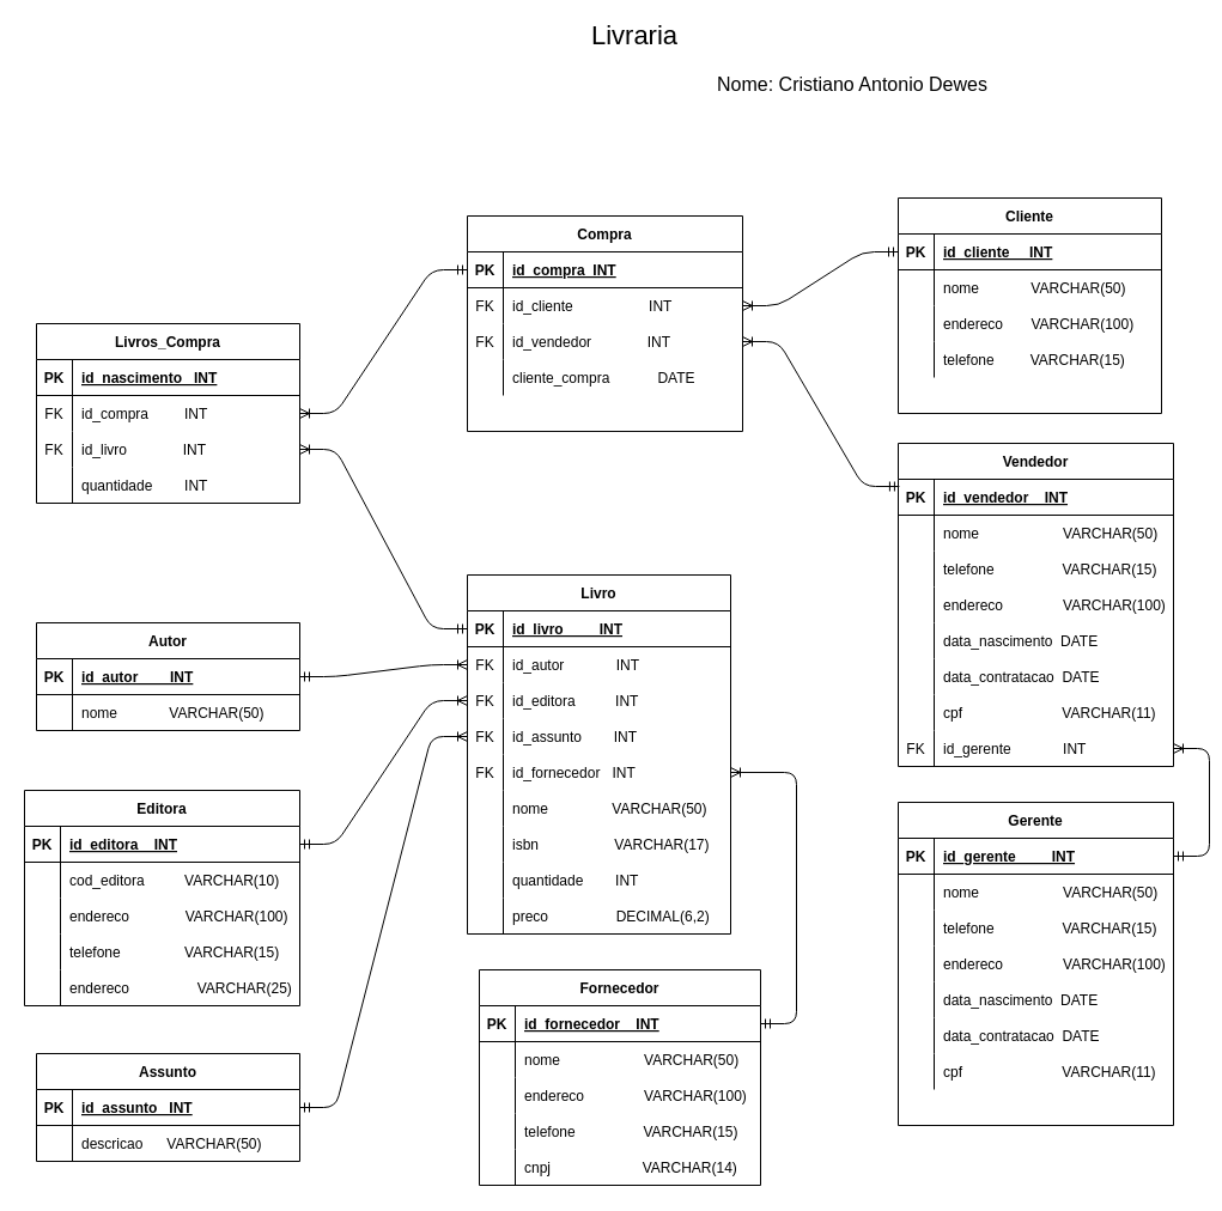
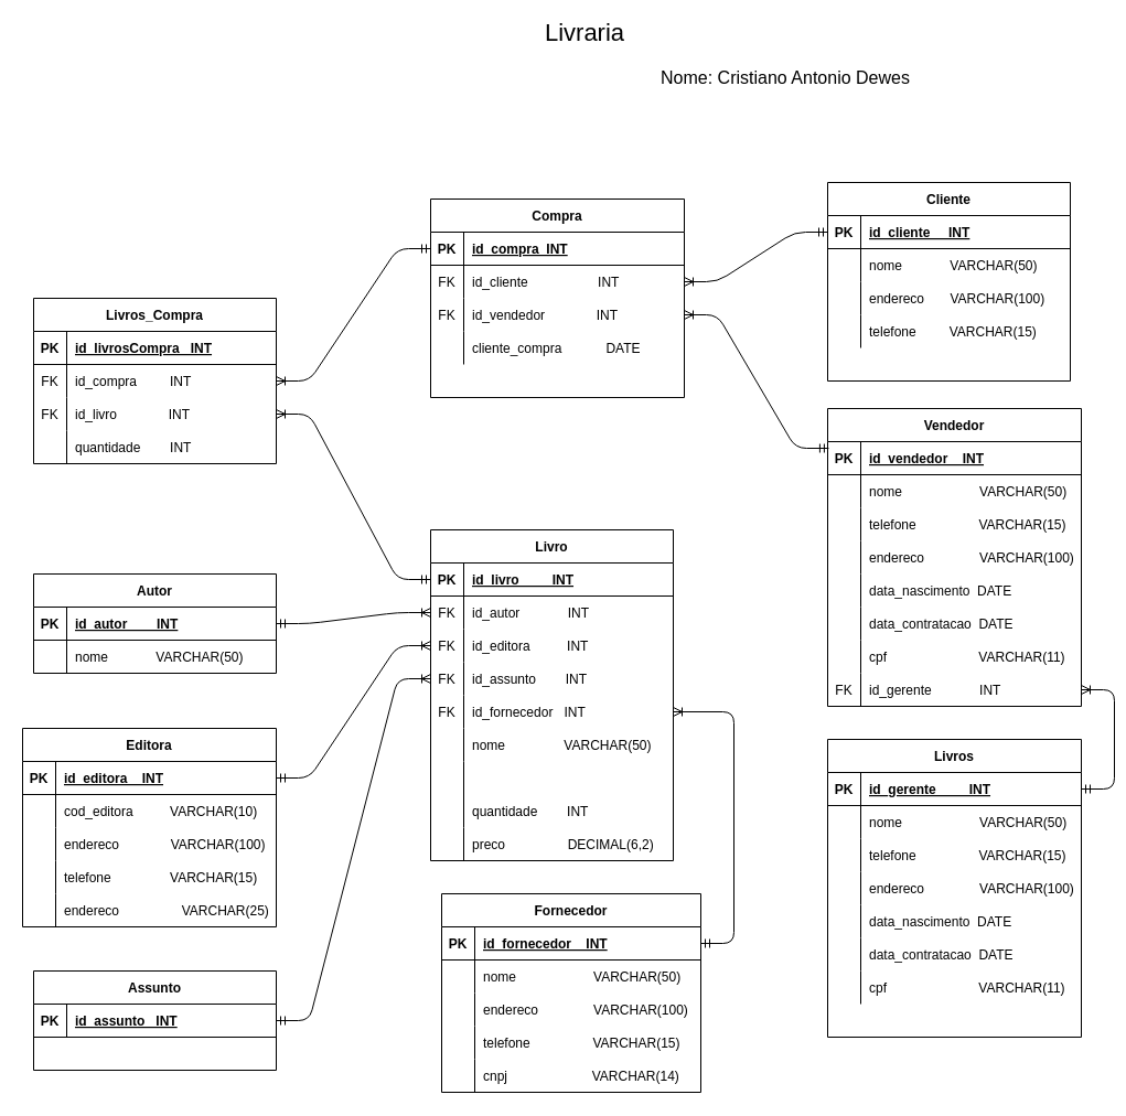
- <mxCell id="167" value="id_nascimento   INT" style="shape=partialRectangle;connectable=0;fillColor=none;top=0;left=0;bottom=0;right=0;align=left;spacingLeft=6;fontStyle=5;overflow=hidden;" parent="165" vertex="1"><mxGeometry x="30" width="190" height="30" as="geometry" /></mxCell>
+ <mxCell id="167" value="id_livrosCompra   INT" style="shape=partialRectangle;connectable=0;fillColor=none;top=0;left=0;bottom=0;right=0;align=left;spacingLeft=6;fontStyle=5;overflow=hidden;" parent="165" vertex="1"><mxGeometry x="30" width="190" height="30" as="geometry" /></mxCell>
- <mxCell id="139" value="Gerente" style="shape=table;startSize=30;container=1;collapsible=1;childLayout=tableLayout;fixedRows=1;rowLines=0;fontStyle=1;align=center;resizeLast=1;" parent="1" vertex="1"><mxGeometry x="750" y="670" width="230" height="270" as="geometry" /></mxCell>
+ <mxCell id="139" value="Livros" style="shape=table;startSize=30;container=1;collapsible=1;childLayout=tableLayout;fixedRows=1;rowLines=0;fontStyle=1;align=center;resizeLast=1;" parent="1" vertex="1"><mxGeometry x="750" y="670" width="230" height="270" as="geometry" /></mxCell>
- <mxCell id="38" value="isbn                   VARCHAR(17)" style="shape=partialRectangle;connectable=0;fillColor=none;top=0;left=0;bottom=0;right=0;align=left;spacingLeft=6;overflow=hidden;" parent="36" vertex="1"><mxGeometry x="30" width="190" height="30" as="geometry" /></mxCell>
- <mxCell id="74" value="descricao      VARCHAR(50)" style="shape=partialRectangle;connectable=0;fillColor=none;top=0;left=0;bottom=0;right=0;align=left;spacingLeft=6;overflow=hidden;" parent="72" vertex="1"><mxGeometry x="30" width="190" height="30" as="geometry" /></mxCell>
